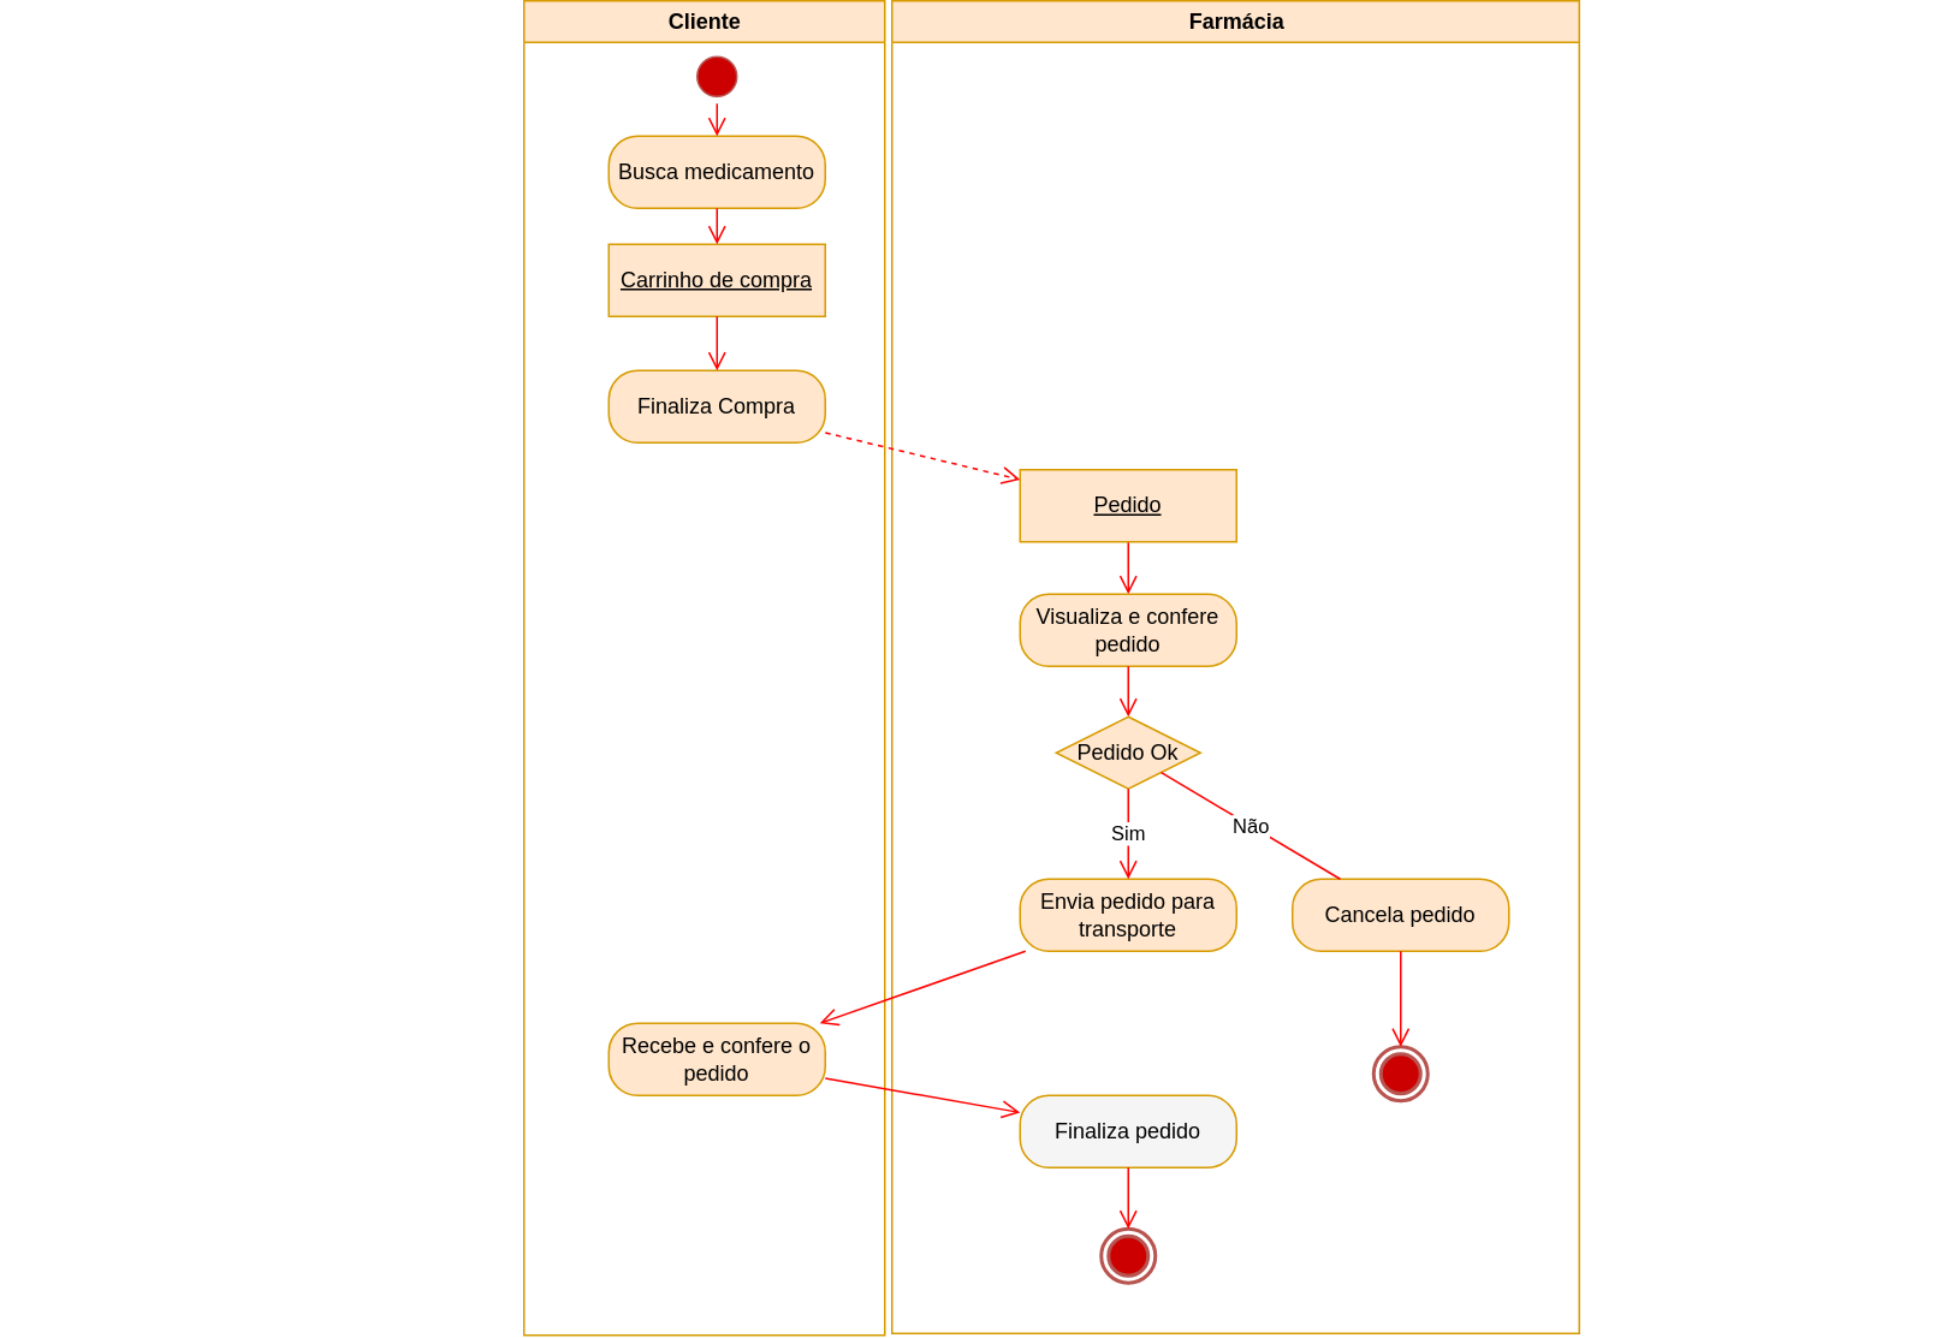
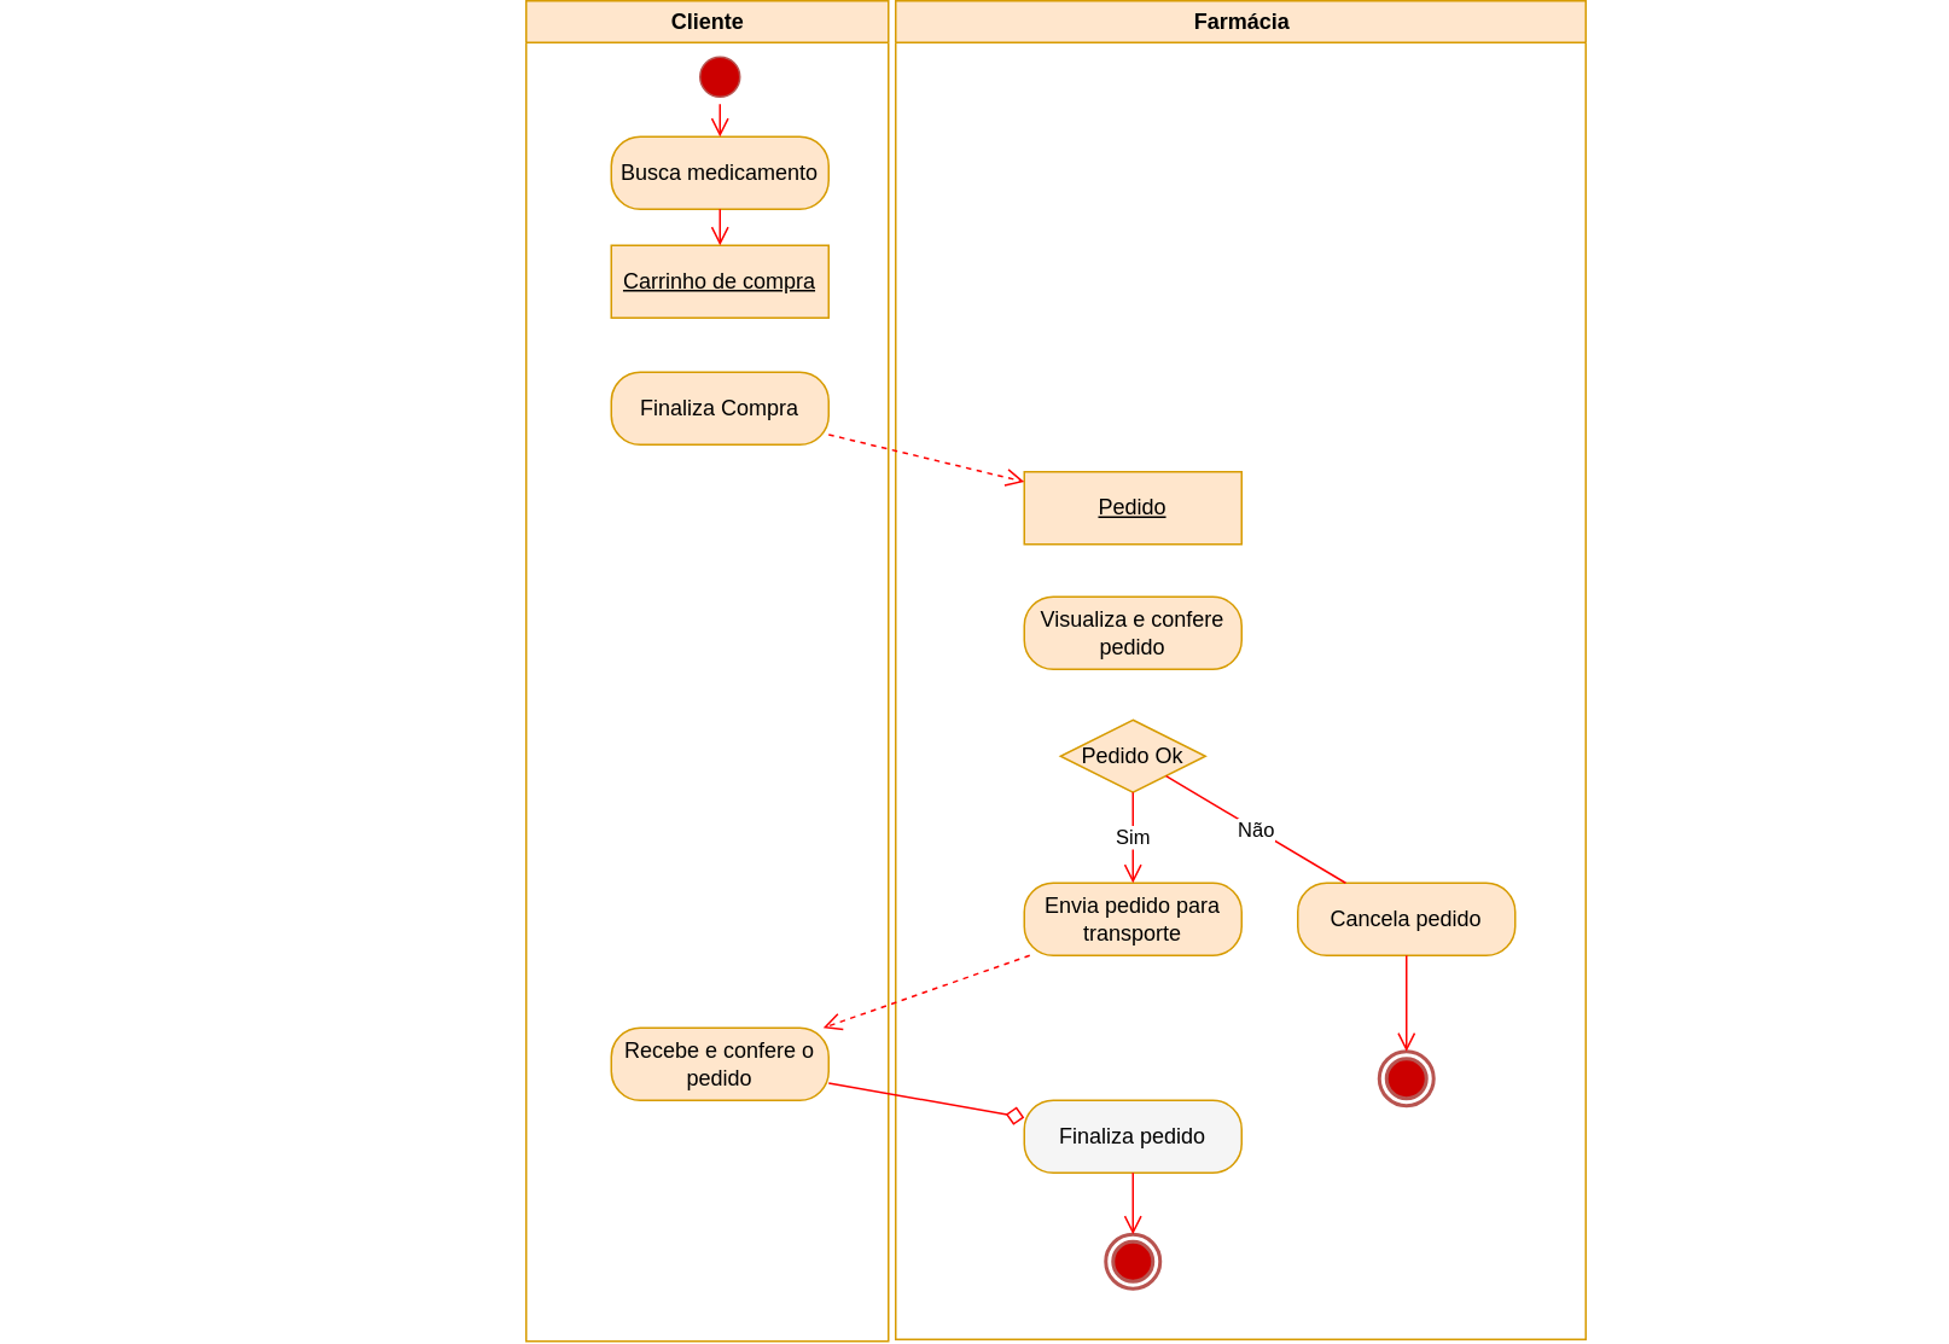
- <mxCell id="9" style="edgeStyle=orthogonalEdgeStyle;rounded=0;html=1;jettySize=auto;orthogonalLoop=1;endArrow=open;endFill=0;strokeColor=#FF0000;endSize=8;" edge="1" parent="2" source="6" target="8"><mxGeometry relative="1" as="geometry" /></mxCell>
- <mxCell id="12" style="edgeStyle=orthogonalEdgeStyle;rounded=0;html=1;jettySize=auto;orthogonalLoop=1;endArrow=open;endFill=0;strokeColor=#FF0000;endSize=8;" edge="1" parent="11" source="13" target="14"><mxGeometry relative="1" as="geometry" /></mxCell>
- <mxCell id="16" style="edgeStyle=none;rounded=0;html=1;endArrow=open;endFill=0;endSize=8;jettySize=auto;orthogonalLoop=1;strokeColor=#FF0000;" edge="1" parent="11" source="14" target="21"><mxGeometry relative="1" as="geometry" /></mxCell>
- <mxCell id="28" style="edgeStyle=none;rounded=0;html=1;endArrow=open;endFill=0;endSize=8;jettySize=auto;orthogonalLoop=1;strokeColor=#FF0000;" edge="1" parent="1" source="15" target="10"><mxGeometry relative="1" as="geometry" /></mxCell>
+ <mxCell id="28" style="edgeStyle=none;rounded=0;html=1;endArrow=open;endFill=0;endSize=8;jettySize=auto;orthogonalLoop=1;strokeColor=#FF0000;dashed=1;" edge="1" parent="1" source="15" target="10"><mxGeometry relative="1" as="geometry" /></mxCell>
- <mxCell id="29" style="edgeStyle=none;rounded=0;html=1;endArrow=open;endFill=0;endSize=8;jettySize=auto;orthogonalLoop=1;strokeColor=#FF0000;" edge="1" parent="1" source="10" target="17"><mxGeometry relative="1" as="geometry" /></mxCell>
+ <mxCell id="29" style="edgeStyle=none;rounded=0;html=1;endArrow=diamond;endFill=0;endSize=8;jettySize=auto;orthogonalLoop=1;strokeColor=#FF0000;" edge="1" parent="1" source="10" target="17"><mxGeometry relative="1" as="geometry" /></mxCell>
